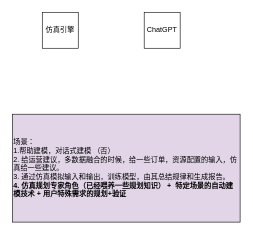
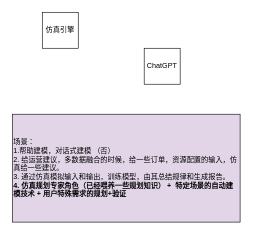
- <mxCell id="3" value="ChatGPT" style="whiteSpace=wrap;html=1;aspect=fixed;" vertex="1" parent="1"><mxGeometry x="240" y="20" width="60" height="60" as="geometry" /></mxCell>
+ <mxCell id="3" value="ChatGPT" style="whiteSpace=wrap;html=1;aspect=fixed;" vertex="1" parent="1"><mxGeometry x="240" y="80" width="60" height="60" as="geometry" /></mxCell>
